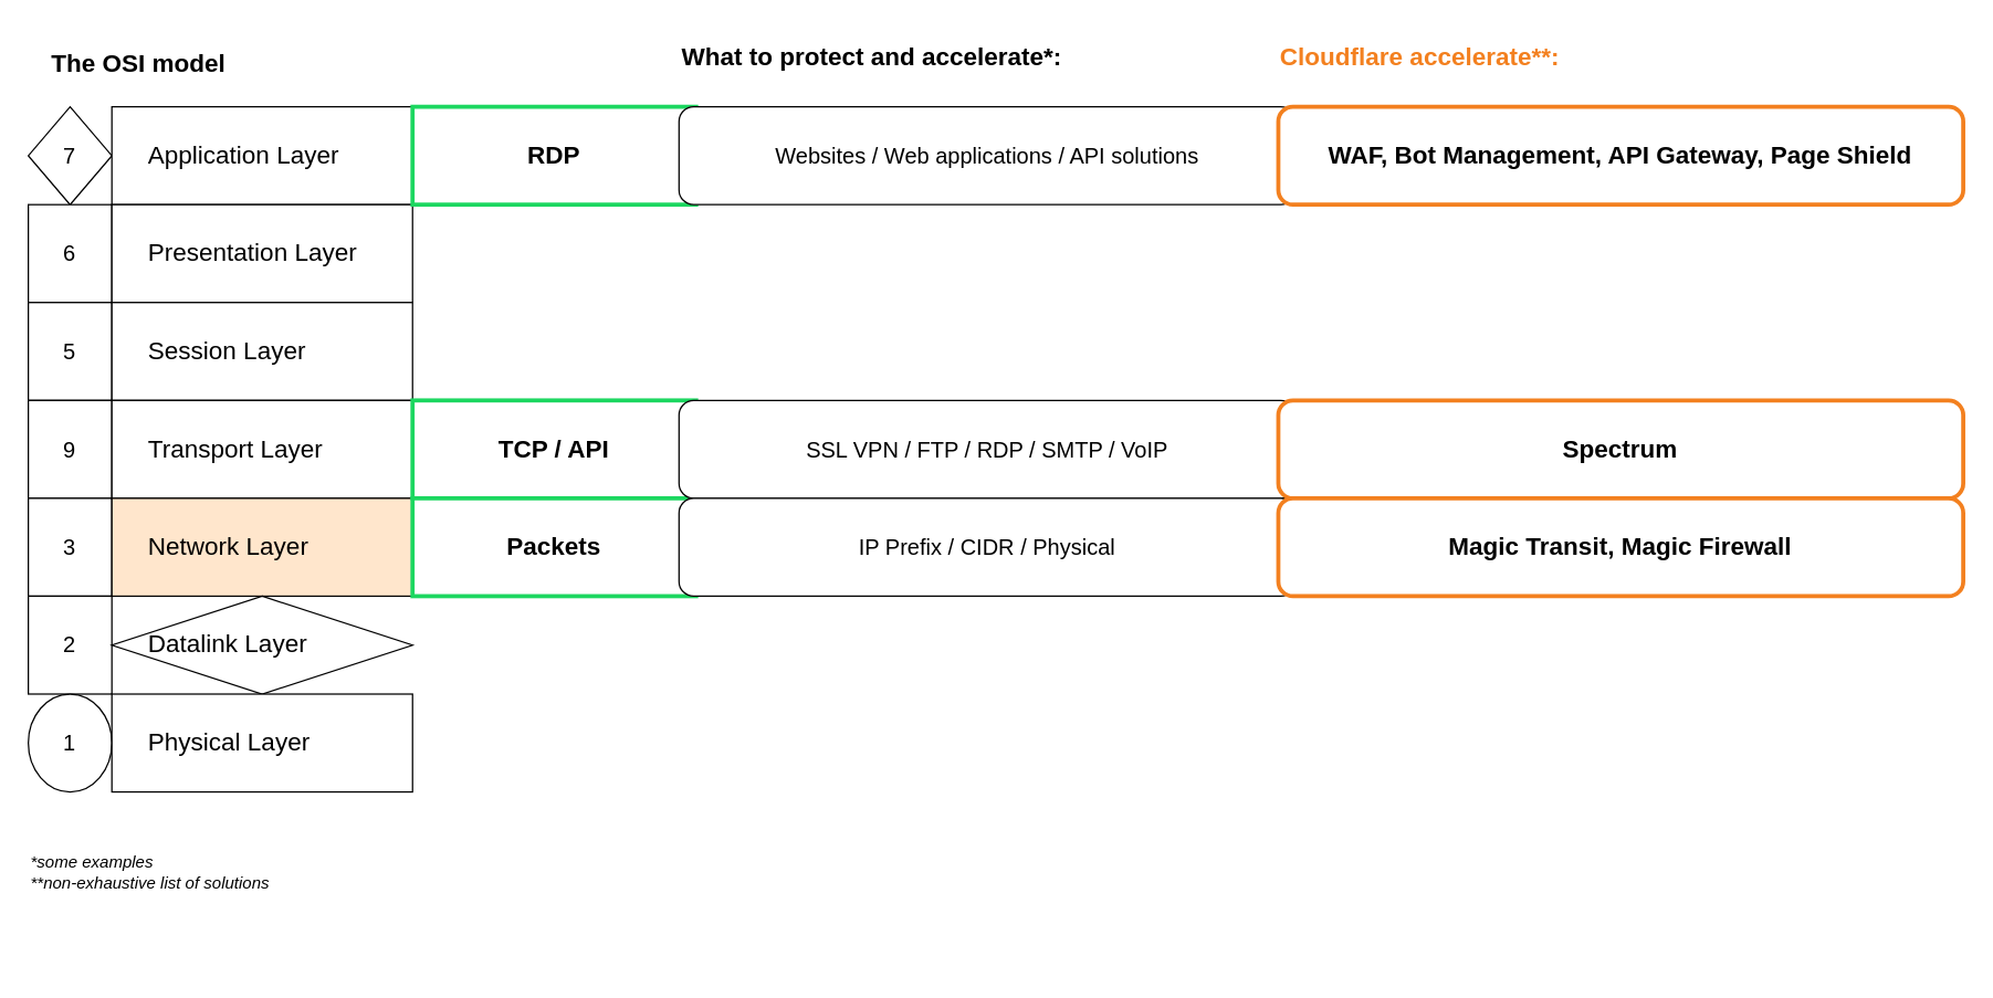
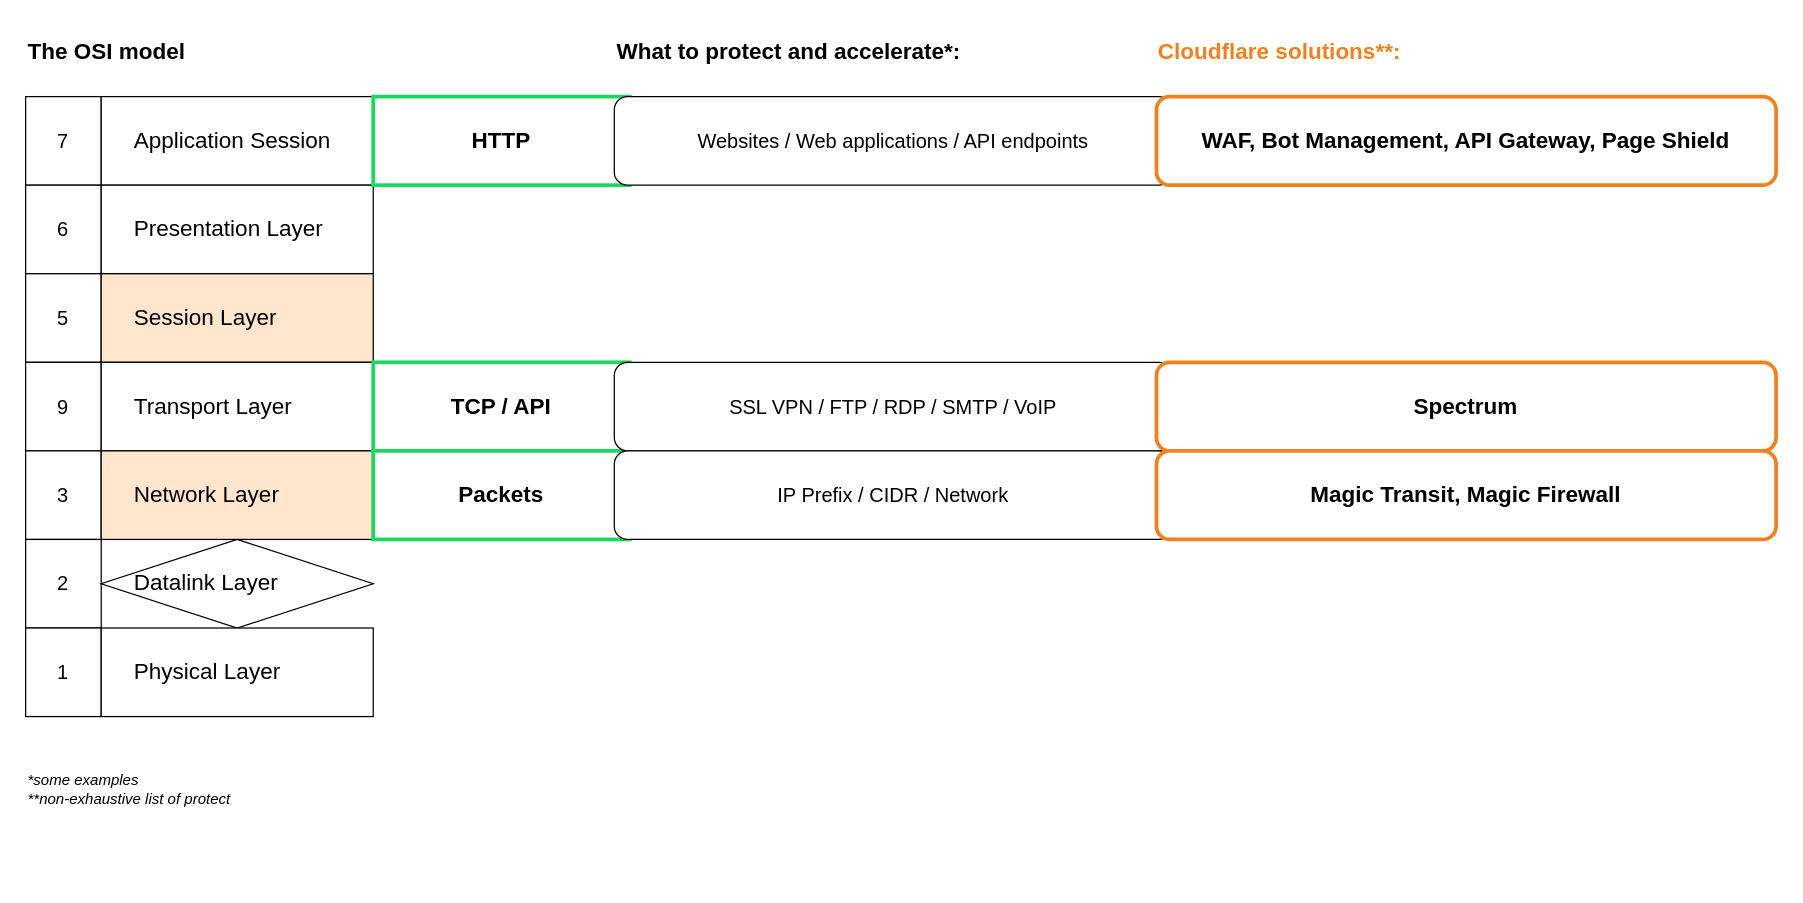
- <mxCell id="34" value="&lt;font color=&quot;#f3801f&quot; style=&quot;font-size: 18px;&quot;&gt;Cloudflare accelerate**:&lt;/font&gt;" style="text;html=1;strokeColor=none;fillColor=none;align=left;verticalAlign=middle;whiteSpace=wrap;rounded=0;fontSize=18;fontStyle=1" vertex="1" parent="33"><mxGeometry width="495.575" height="42.5" as="geometry" /></mxCell>
+ <mxCell id="34" value="&lt;font color=&quot;#f3801f&quot; style=&quot;font-size: 18px;&quot;&gt;Cloudflare solutions**:&lt;/font&gt;" style="text;html=1;strokeColor=none;fillColor=none;align=left;verticalAlign=middle;whiteSpace=wrap;rounded=0;fontSize=18;fontStyle=1" vertex="1" parent="33"><mxGeometry width="495.575" height="42.5" as="geometry" /></mxCell>
- <mxCell id="4" value="&lt;font style=&quot;font-size: 18px;&quot;&gt;The&amp;nbsp;OSI model&lt;/font&gt;" style="text;html=1;strokeColor=none;fillColor=none;align=left;verticalAlign=middle;whiteSpace=wrap;rounded=0;fontSize=16;fontStyle=1" vertex="1" parent="3"><mxGeometry x="15" y="5" width="278.006" height="42.5" as="geometry" /></mxCell>
+ <mxCell id="4" value="&lt;font style=&quot;font-size: 18px;&quot;&gt;The&amp;nbsp;OSI model&lt;/font&gt;" style="text;html=1;strokeColor=none;fillColor=none;align=left;verticalAlign=middle;whiteSpace=wrap;rounded=0;fontSize=16;fontStyle=1" vertex="1" parent="3"><mxGeometry width="278.006" height="42.5" as="geometry" /></mxCell>
- <mxCell id="7" value="7" style="rhombus;whiteSpace=wrap;html=1;fontSize=16;" vertex="1" parent="6"><mxGeometry width="60.436" height="70.833" as="geometry" /></mxCell>
+ <mxCell id="7" value="7" style="rounded=0;whiteSpace=wrap;html=1;fontSize=16;" vertex="1" parent="6"><mxGeometry width="60.436" height="70.833" as="geometry" /></mxCell>
- <mxCell id="15" value="Application Layer" style="rounded=0;whiteSpace=wrap;html=1;fontSize=18;align=left;spacingLeft=25;" vertex="1" parent="14"><mxGeometry width="217.57" height="70.833" as="geometry" /></mxCell>
+ <mxCell id="15" value="Application Session" style="rounded=0;whiteSpace=wrap;html=1;fontSize=18;align=left;spacingLeft=25;" vertex="1" parent="14"><mxGeometry width="217.57" height="70.833" as="geometry" /></mxCell>
- <mxCell id="23" value="RDP" style="rounded=0;whiteSpace=wrap;html=1;fontSize=18;align=center;spacingLeft=0;fontStyle=1;strokeColor=#1CD760;strokeWidth=3;" vertex="1" parent="22"><mxGeometry width="205.181" height="70.833" as="geometry" /></mxCell>
+ <mxCell id="23" value="HTTP" style="rounded=0;whiteSpace=wrap;html=1;fontSize=18;align=center;spacingLeft=0;fontStyle=1;strokeColor=#1CD760;strokeWidth=3;" vertex="1" parent="22"><mxGeometry width="205.181" height="70.833" as="geometry" /></mxCell>
- <mxCell id="29" value="Websites / Web applications / API solutions" style="rounded=1;whiteSpace=wrap;html=1;fontSize=16;" vertex="1" parent="28"><mxGeometry width="446.018" height="70.833" as="geometry" /></mxCell>
+ <mxCell id="29" value="Websites / Web applications / API endpoints" style="rounded=1;whiteSpace=wrap;html=1;fontSize=16;" vertex="1" parent="28"><mxGeometry width="446.018" height="70.833" as="geometry" /></mxCell>
- <mxCell id="17" value="Session Layer" style="rounded=0;whiteSpace=wrap;html=1;fontSize=18;align=left;spacingLeft=25;" vertex="1" parent="14"><mxGeometry y="141.667" width="217.57" height="70.833" as="geometry" /></mxCell>
+ <mxCell id="17" value="Session Layer" style="rounded=0;whiteSpace=wrap;html=1;fontSize=18;align=left;spacingLeft=25;fillColor=#ffe6cc;" vertex="1" parent="14"><mxGeometry y="141.667" width="217.57" height="70.833" as="geometry" /></mxCell>
- <mxCell id="31" value="IP Prefix / CIDR / Physical" style="rounded=1;whiteSpace=wrap;html=1;fontSize=16;" vertex="1" parent="28"><mxGeometry y="283.333" width="446.018" height="70.833" as="geometry" /></mxCell>
+ <mxCell id="31" value="IP Prefix / CIDR / Network" style="rounded=1;whiteSpace=wrap;html=1;fontSize=16;" vertex="1" parent="28"><mxGeometry y="283.333" width="446.018" height="70.833" as="geometry" /></mxCell>
- <mxCell id="13" value="1" style="ellipse;whiteSpace=wrap;html=1;fontSize=16;" vertex="1" parent="6"><mxGeometry y="425" width="60.436" height="70.833" as="geometry" /></mxCell>
+ <mxCell id="13" value="1" style="rounded=0;whiteSpace=wrap;html=1;fontSize=16;" vertex="1" parent="6"><mxGeometry y="425" width="60.436" height="70.833" as="geometry" /></mxCell>
- <mxCell id="32" value="*some examples&lt;br style=&quot;font-size: 12px;&quot;&gt;**non-exhaustive list of solutions" style="text;html=1;strokeColor=none;fillColor=none;align=left;verticalAlign=middle;whiteSpace=wrap;rounded=0;fontSize=12;fontStyle=2" vertex="1" parent="2"><mxGeometry y="590" width="408.85" height="42.5" as="geometry" /></mxCell>
+ <mxCell id="32" value="*some examples&lt;br style=&quot;font-size: 12px;&quot;&gt;**non-exhaustive list of protect" style="text;html=1;strokeColor=none;fillColor=none;align=left;verticalAlign=middle;whiteSpace=wrap;rounded=0;fontSize=12;fontStyle=2" vertex="1" parent="2"><mxGeometry y="590" width="408.85" height="42.5" as="geometry" /></mxCell>
